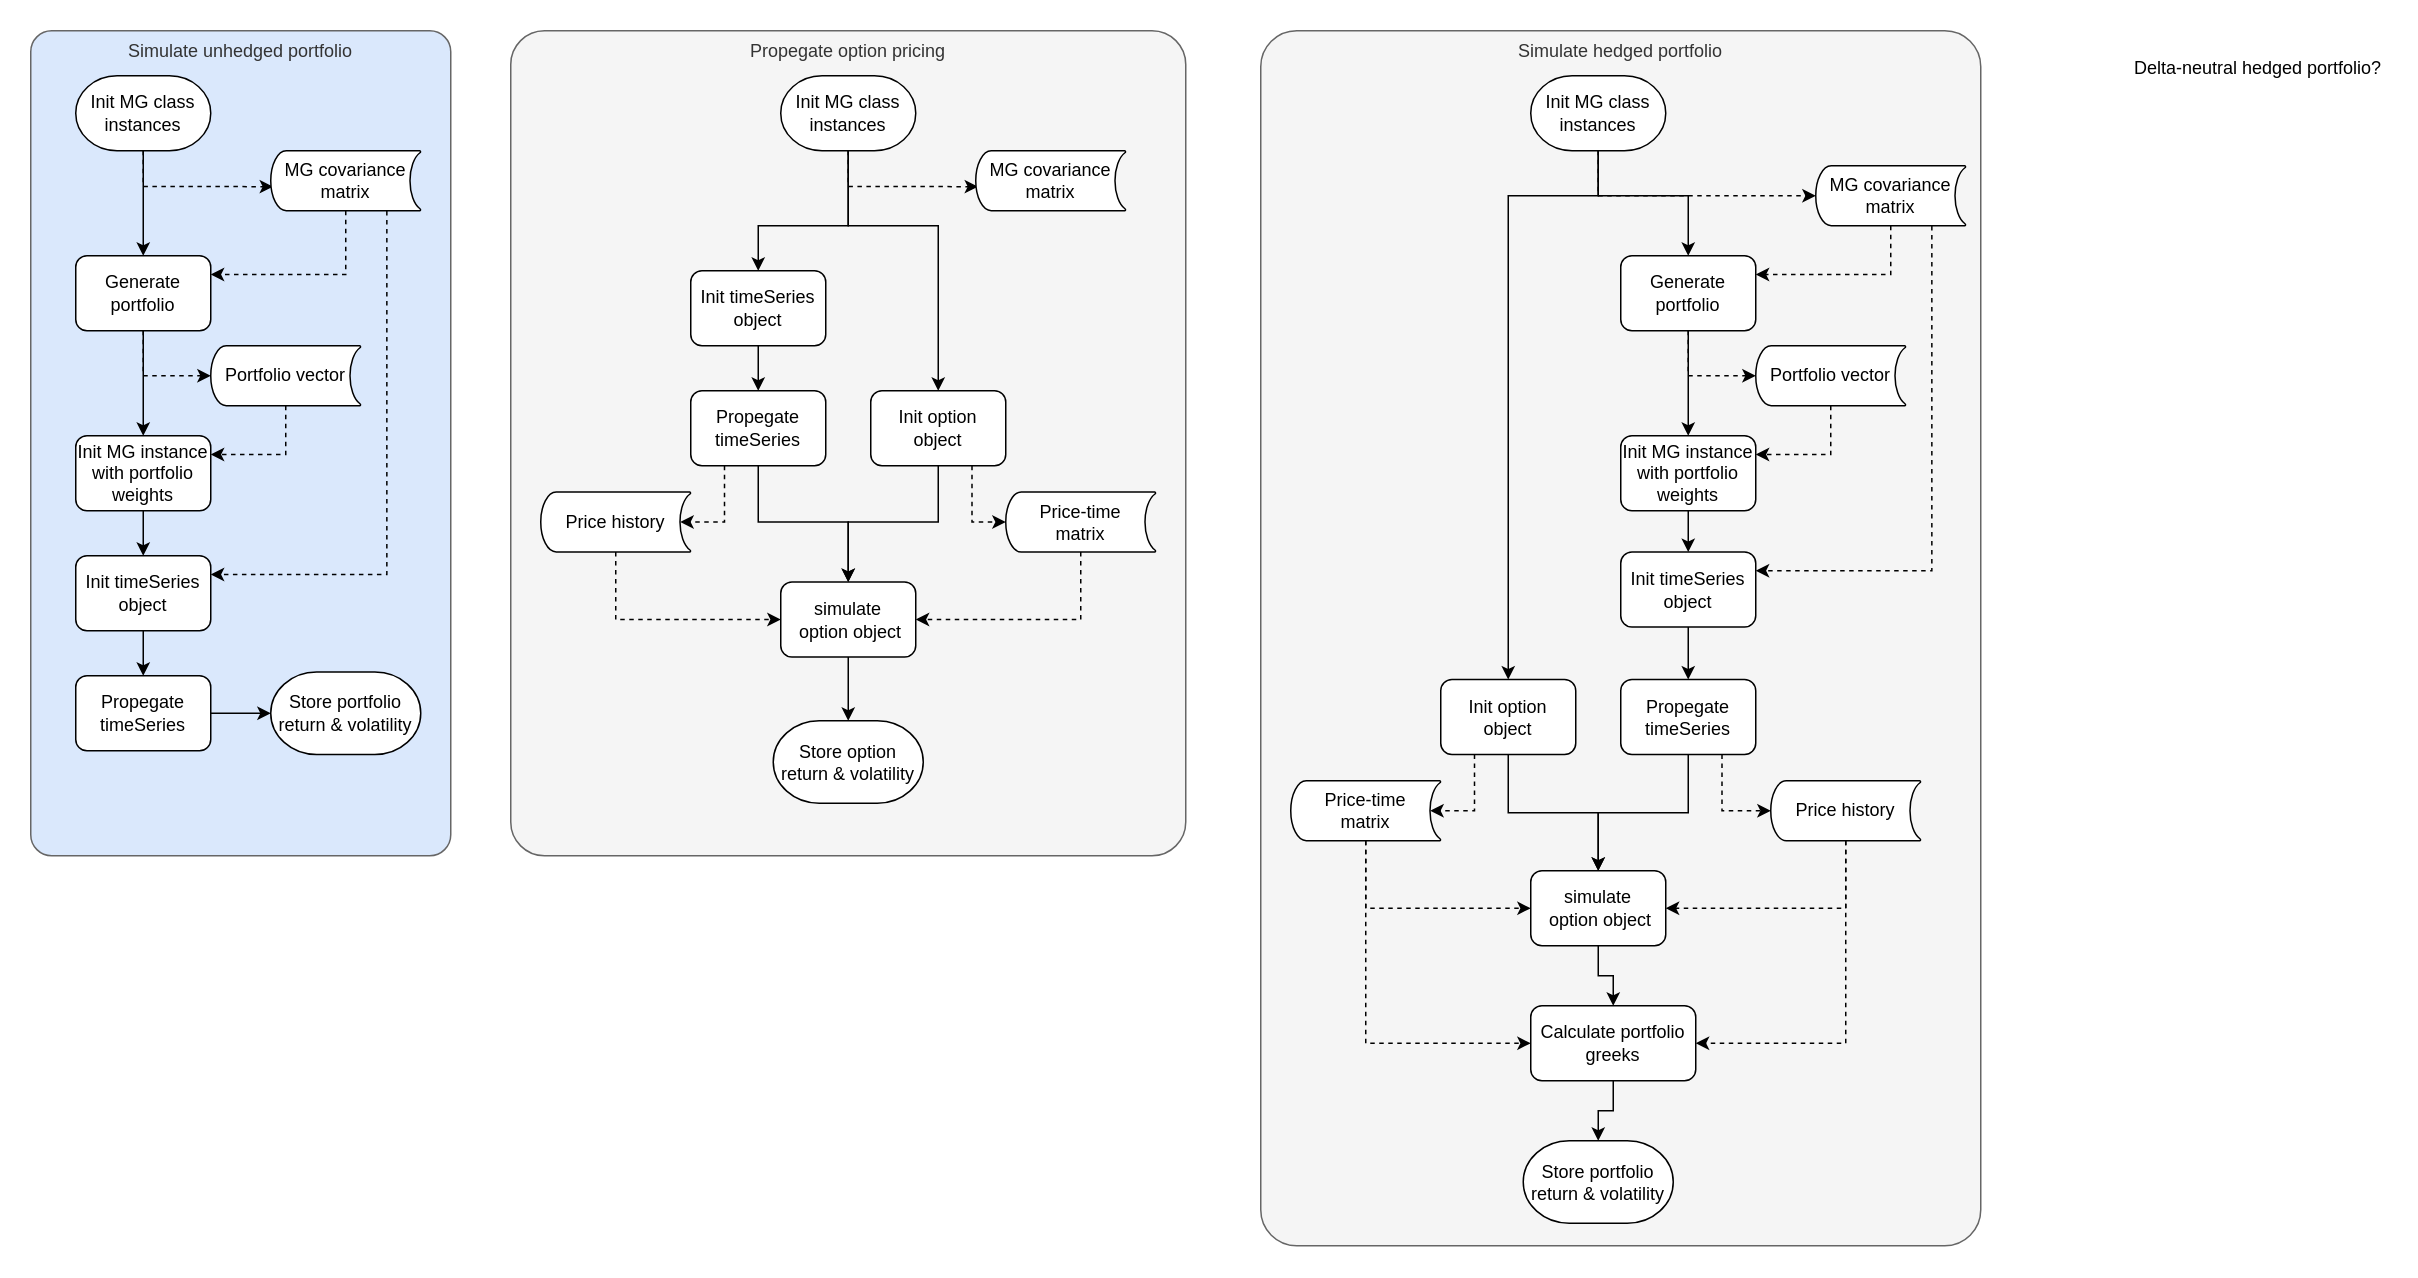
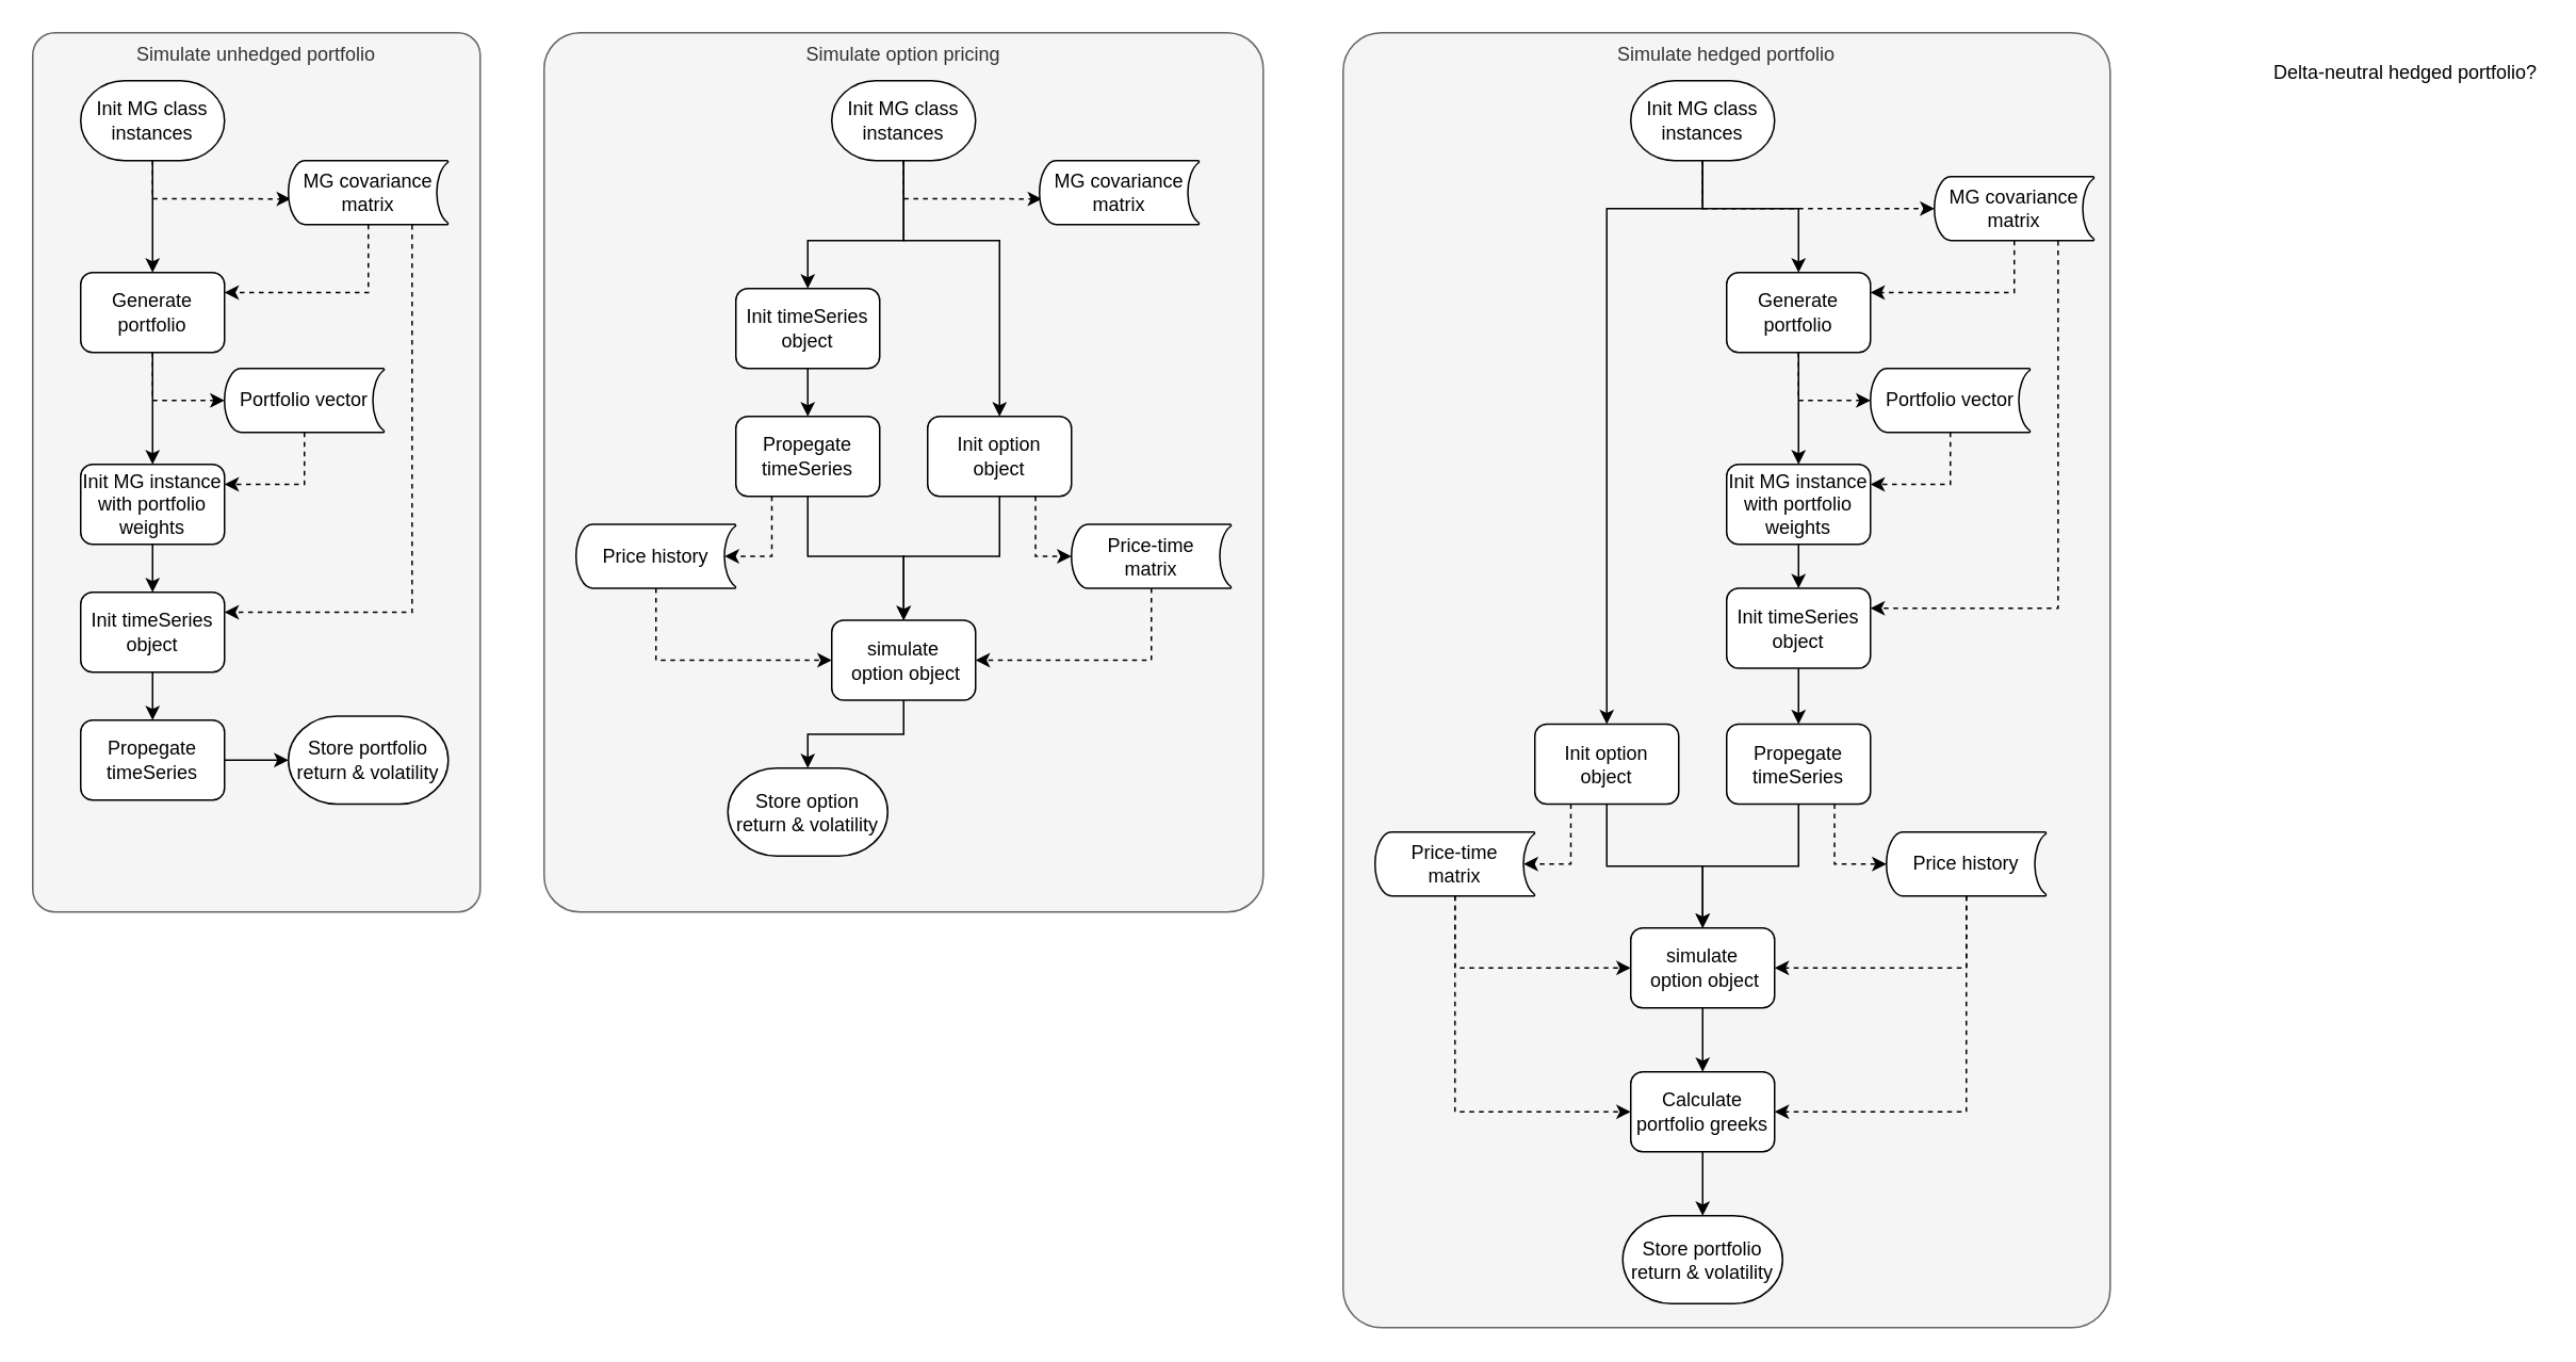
- <mxCell id="3" value="Propegate option pricing" style="rounded=1;whiteSpace=wrap;html=1;fillColor=#f5f5f5;fontColor=#333333;strokeColor=#666666;fillStyle=auto;verticalAlign=top;arcSize=5;" parent="1" vertex="1"><mxGeometry x="340" y="20" width="450" height="550" as="geometry" /></mxCell>
+ <mxCell id="3" value="Simulate option pricing" style="rounded=1;whiteSpace=wrap;html=1;fillColor=#f5f5f5;fontColor=#333333;strokeColor=#666666;fillStyle=auto;verticalAlign=top;arcSize=5;" parent="1" vertex="1"><mxGeometry x="340" y="20" width="450" height="550" as="geometry" /></mxCell>
- <mxCell id="4" value="Simulate unhedged portfolio" style="rounded=1;whiteSpace=wrap;html=1;fillColor=#dae8fc;fontColor=#333333;strokeColor=#666666;fillStyle=auto;verticalAlign=top;arcSize=5;" parent="1" vertex="1"><mxGeometry x="20" y="20" width="280" height="550" as="geometry" /></mxCell>
+ <mxCell id="4" value="Simulate unhedged portfolio" style="rounded=1;whiteSpace=wrap;html=1;fillColor=#f5f5f5;fontColor=#333333;strokeColor=#666666;fillStyle=auto;verticalAlign=top;arcSize=5;" parent="1" vertex="1"><mxGeometry x="20" y="20" width="280" height="550" as="geometry" /></mxCell>
- <mxCell id="42" value="Store option return &amp;amp; volatility" style="strokeWidth=1;html=1;shape=mxgraph.flowchart.terminator;whiteSpace=wrap;" parent="1" vertex="1"><mxGeometry x="515" y="480" width="100" height="55" as="geometry" /></mxCell>
+ <mxCell id="42" value="Store option return &amp;amp; volatility" style="strokeWidth=1;html=1;shape=mxgraph.flowchart.terminator;whiteSpace=wrap;" parent="1" vertex="1"><mxGeometry x="455" y="480" width="100" height="55" as="geometry" /></mxCell>
- <mxCell id="74" value="Calculate portfolio greeks" style="rounded=1;whiteSpace=wrap;html=1;" vertex="1" parent="1"><mxGeometry x="1020" y="670" width="110" height="50" as="geometry" /></mxCell>
+ <mxCell id="74" value="Calculate portfolio greeks" style="rounded=1;whiteSpace=wrap;html=1;" vertex="1" parent="1"><mxGeometry x="1020" y="670" width="90" height="50" as="geometry" /></mxCell>
